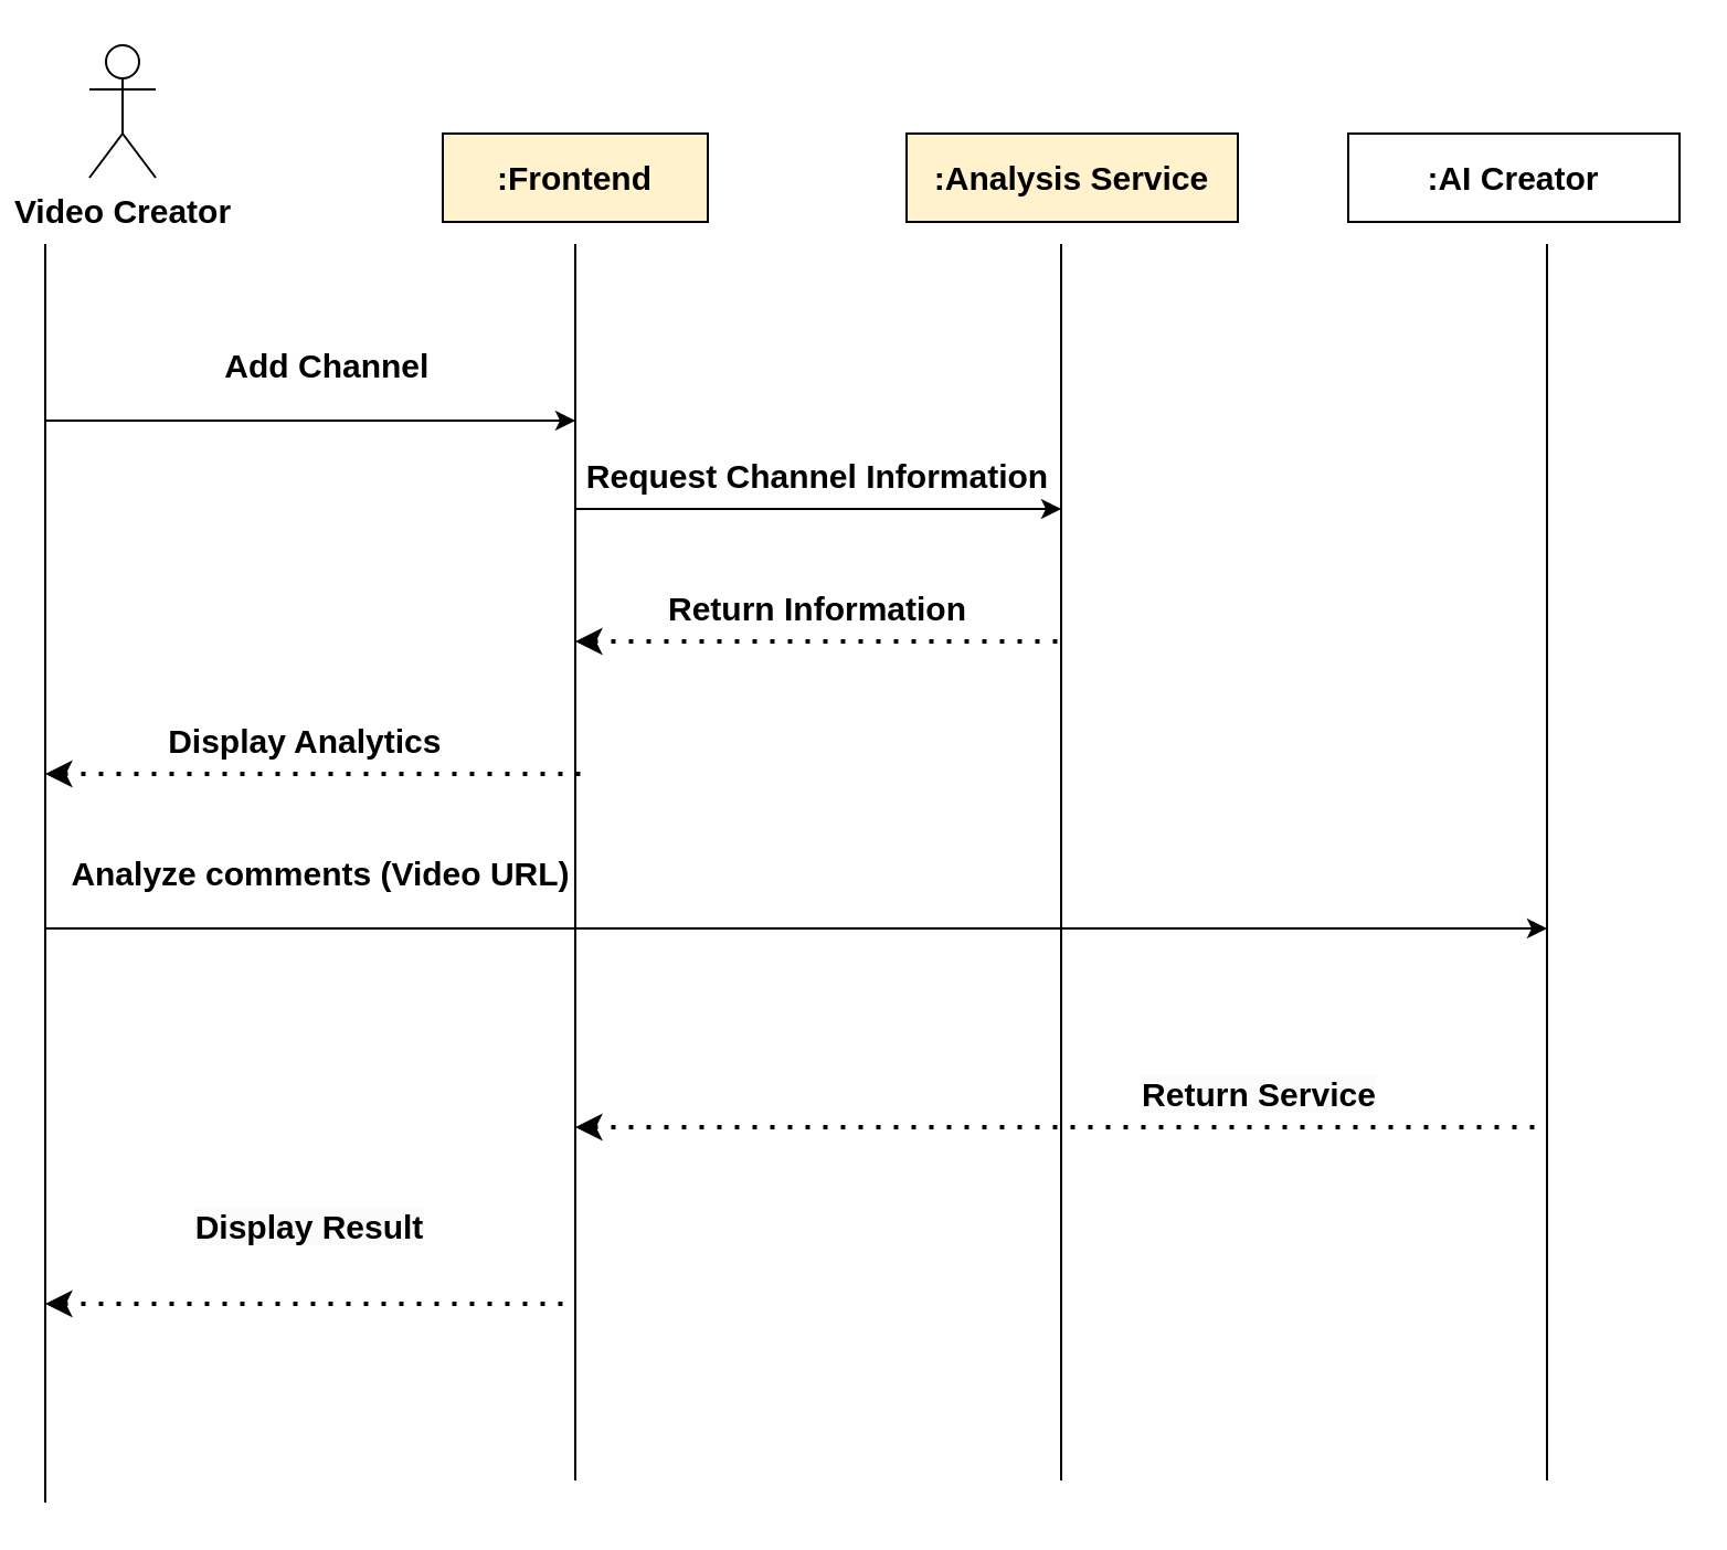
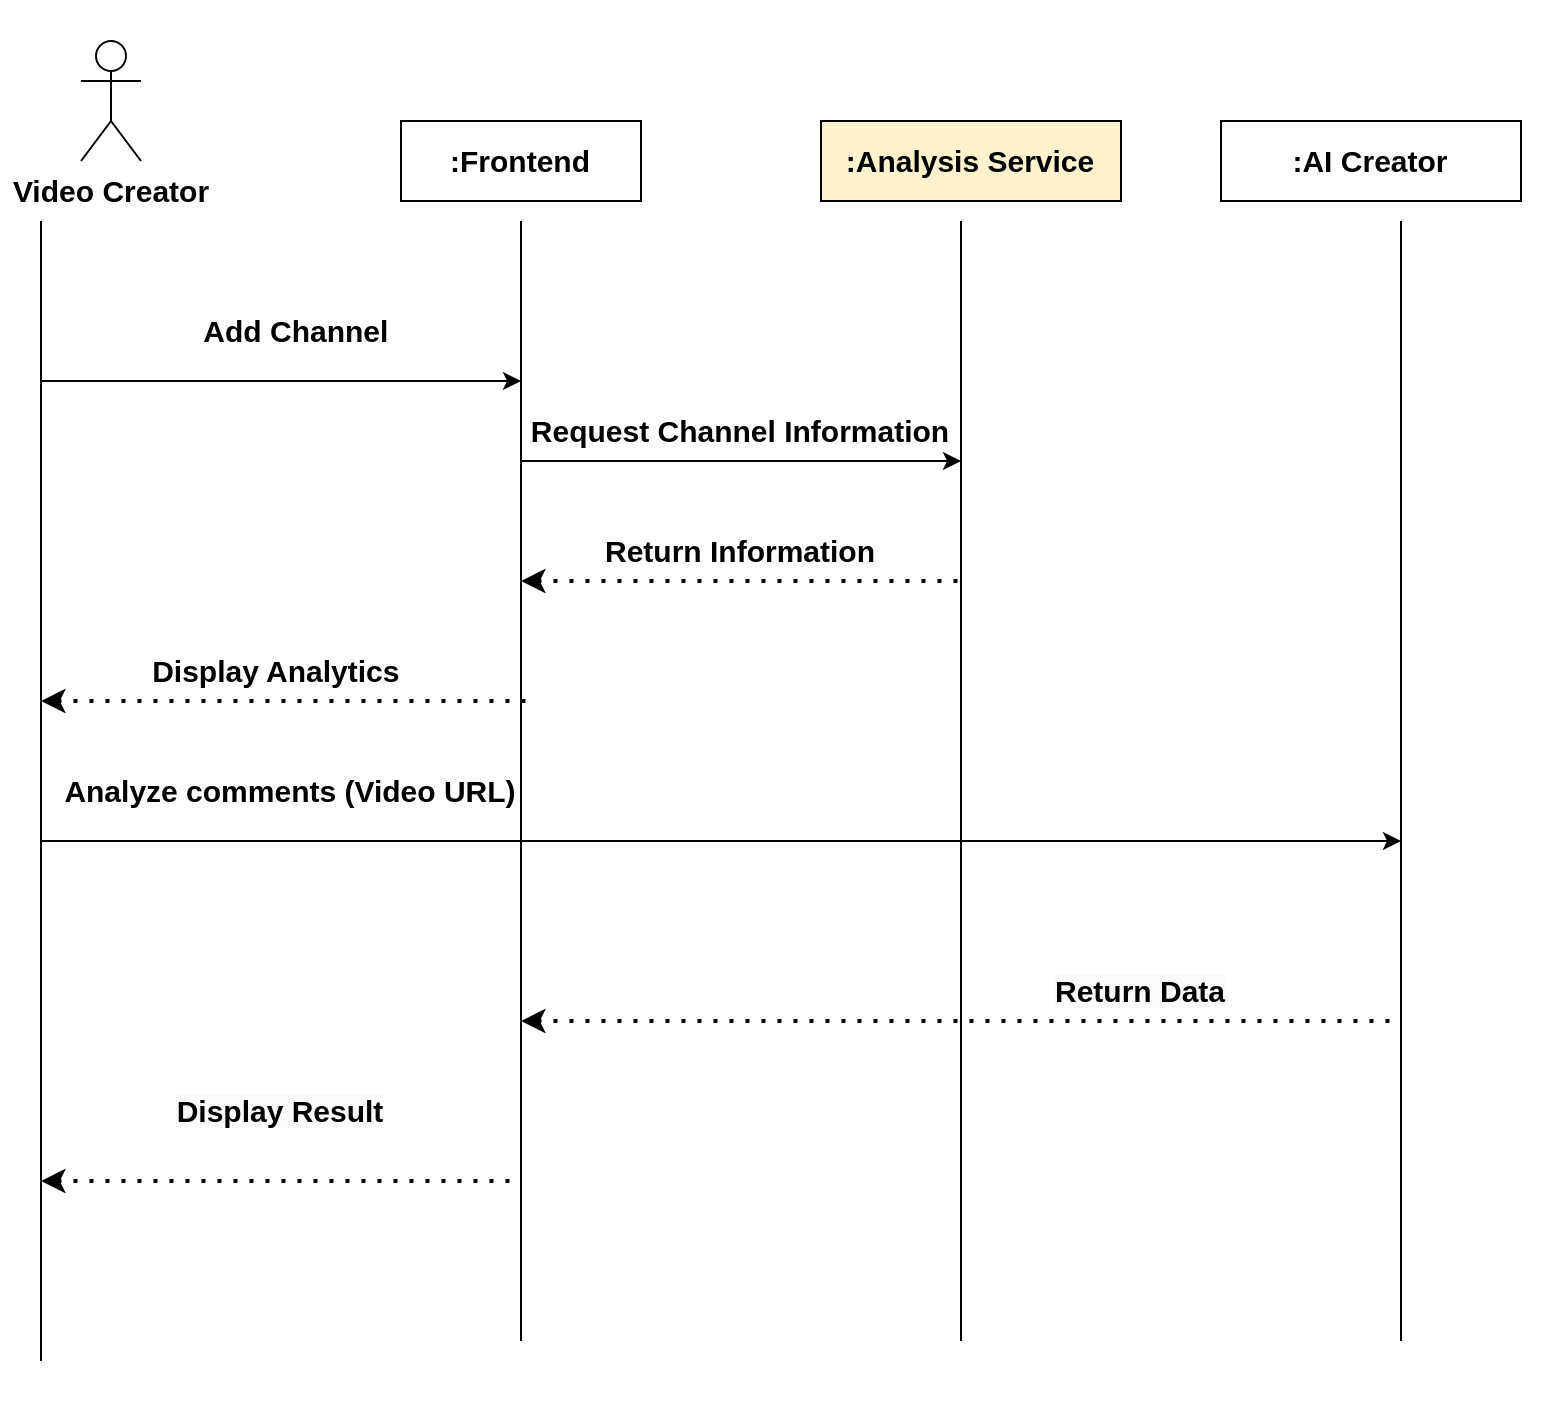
- <mxCell id="6" value="&lt;font style=&quot;font-size: 15px;&quot;&gt;&lt;span style=&quot;font-size: 15px;&quot;&gt;:Frontend&lt;/span&gt;&lt;/font&gt;" style="rounded=0;whiteSpace=wrap;html=1;fontStyle=1;fontSize=15;fillColor=#fff2cc;" parent="1" vertex="1"><mxGeometry x="200" y="60" width="120" height="40" as="geometry" /></mxCell>
+ <mxCell id="6" value="&lt;font style=&quot;font-size: 15px;&quot;&gt;&lt;span style=&quot;font-size: 15px;&quot;&gt;:Frontend&lt;/span&gt;&lt;/font&gt;" style="rounded=0;whiteSpace=wrap;html=1;fontStyle=1;fontSize=15;" parent="1" vertex="1"><mxGeometry x="200" y="60" width="120" height="40" as="geometry" /></mxCell>
- <mxCell id="21" value="&lt;span style=&quot;color: rgb(0, 0, 0); font-family: Helvetica; font-size: 15px; font-style: normal; font-variant-ligatures: normal; font-variant-caps: normal; font-weight: 700; letter-spacing: normal; orphans: 2; text-indent: 0px; text-transform: none; widows: 2; word-spacing: 0px; -webkit-text-stroke-width: 0px; background-color: rgb(251, 251, 251); text-decoration-thickness: initial; text-decoration-style: initial; text-decoration-color: initial; float: none; display: inline !important;&quot;&gt;Return Service&lt;/span&gt;" style="text;whiteSpace=wrap;html=1;align=center;" parent="1" vertex="1"><mxGeometry x="450" y="480" width="240" height="40" as="geometry" /></mxCell>
+ <mxCell id="21" value="&lt;span style=&quot;color: rgb(0, 0, 0); font-family: Helvetica; font-size: 15px; font-style: normal; font-variant-ligatures: normal; font-variant-caps: normal; font-weight: 700; letter-spacing: normal; orphans: 2; text-indent: 0px; text-transform: none; widows: 2; word-spacing: 0px; -webkit-text-stroke-width: 0px; background-color: rgb(251, 251, 251); text-decoration-thickness: initial; text-decoration-style: initial; text-decoration-color: initial; float: none; display: inline !important;&quot;&gt;Return Data&lt;/span&gt;" style="text;whiteSpace=wrap;html=1;align=center;" parent="1" vertex="1"><mxGeometry x="450" y="480" width="240" height="40" as="geometry" /></mxCell>
